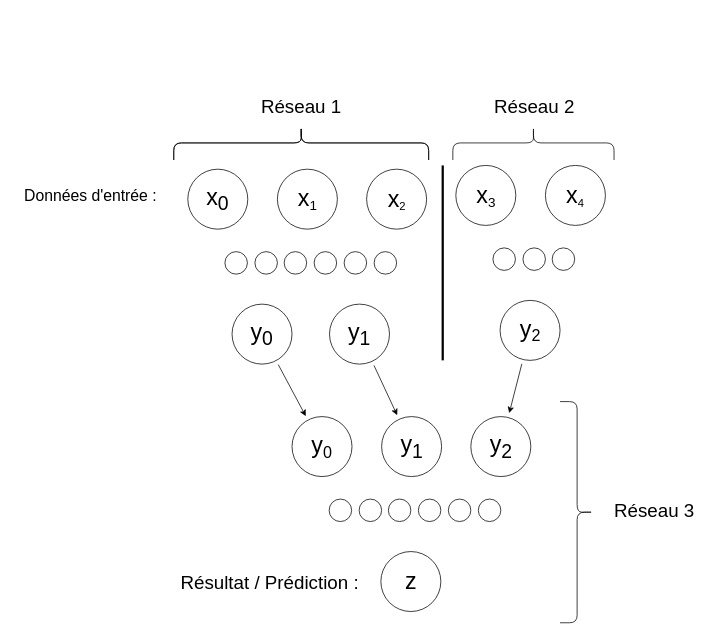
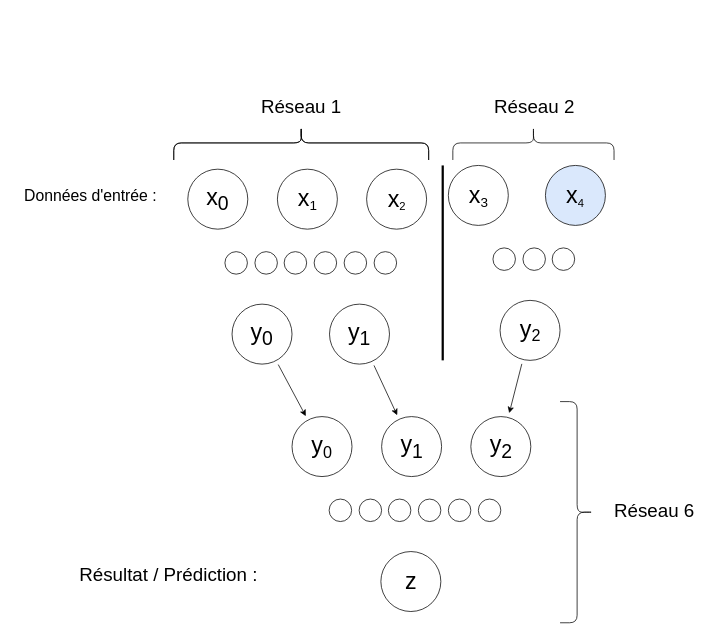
- <mxCell id="15" value=" &lt;p style=&quot;&quot;&gt;&lt;span style=&quot;font-size: 31px;&quot;&gt;x&lt;/span&gt;&lt;span style=&quot;font-size: 21.528px;&quot;&gt;&lt;sub&gt;3&lt;/sub&gt;&lt;/span&gt;&lt;/p&gt;" style="ellipse;whiteSpace=wrap;html=1;aspect=fixed;" parent="1" vertex="1"><mxGeometry x="607.5" y="220" width="80" height="80" as="geometry" /></mxCell>
+ <mxCell id="15" value=" &lt;p style=&quot;&quot;&gt;&lt;span style=&quot;font-size: 31px;&quot;&gt;x&lt;/span&gt;&lt;span style=&quot;font-size: 21.528px;&quot;&gt;&lt;sub&gt;3&lt;/sub&gt;&lt;/span&gt;&lt;/p&gt;" style="ellipse;whiteSpace=wrap;html=1;aspect=fixed;" parent="1" vertex="1"><mxGeometry x="597.5" y="220" width="80" height="80" as="geometry" /></mxCell>
- <mxCell id="21" value=" &lt;p style=&quot;&quot;&gt;&lt;span style=&quot;font-size: 31px;&quot;&gt;x&lt;/span&gt;&lt;span style=&quot;font-size: 17.94px;&quot;&gt;&lt;sub&gt;4&lt;/sub&gt;&lt;/span&gt;&lt;/p&gt;" style="ellipse;whiteSpace=wrap;html=1;aspect=fixed;" parent="1" vertex="1"><mxGeometry x="727" y="220" width="80" height="80" as="geometry" /></mxCell>
+ <mxCell id="21" value=" &lt;p style=&quot;&quot;&gt;&lt;span style=&quot;font-size: 31px;&quot;&gt;x&lt;/span&gt;&lt;span style=&quot;font-size: 17.94px;&quot;&gt;&lt;sub&gt;4&lt;/sub&gt;&lt;/span&gt;&lt;/p&gt;" style="ellipse;whiteSpace=wrap;html=1;aspect=fixed;fillColor=#dae8fc;" parent="1" vertex="1"><mxGeometry x="727" y="220" width="80" height="80" as="geometry" /></mxCell>
- <mxCell id="38" value="&lt;font style=&quot;font-size: 25px;&quot;&gt;Réseau 3&lt;/font&gt;" style="text;html=1;align=center;verticalAlign=middle;resizable=0;points=[];autosize=1;strokeColor=none;fillColor=none;" parent="1" vertex="1"><mxGeometry x="807" y="660" width="130" height="40" as="geometry" /></mxCell>
+ <mxCell id="38" value="&lt;font style=&quot;font-size: 25px;&quot;&gt;Réseau 6&lt;/font&gt;" style="text;html=1;align=center;verticalAlign=middle;resizable=0;points=[];autosize=1;strokeColor=none;fillColor=none;" parent="1" vertex="1"><mxGeometry x="807" y="660" width="130" height="40" as="geometry" /></mxCell>
- <mxCell id="40" value="&lt;font style=&quot;font-size: 25px;&quot;&gt;Résultat / Prédiction :&lt;/font&gt;" style="text;html=1;align=center;verticalAlign=middle;resizable=0;points=[];autosize=1;strokeColor=none;fillColor=none;" parent="1" vertex="1"><mxGeometry x="228.5" y="755" width="260" height="40" as="geometry" /></mxCell>
+ <mxCell id="40" value="&lt;font style=&quot;font-size: 25px;&quot;&gt;Résultat / Prédiction :&lt;/font&gt;" style="text;html=1;align=center;verticalAlign=middle;resizable=0;points=[];autosize=1;strokeColor=none;fillColor=none;" parent="1" vertex="1"><mxGeometry x="93.5" y="745" width="260" height="40" as="geometry" /></mxCell>
